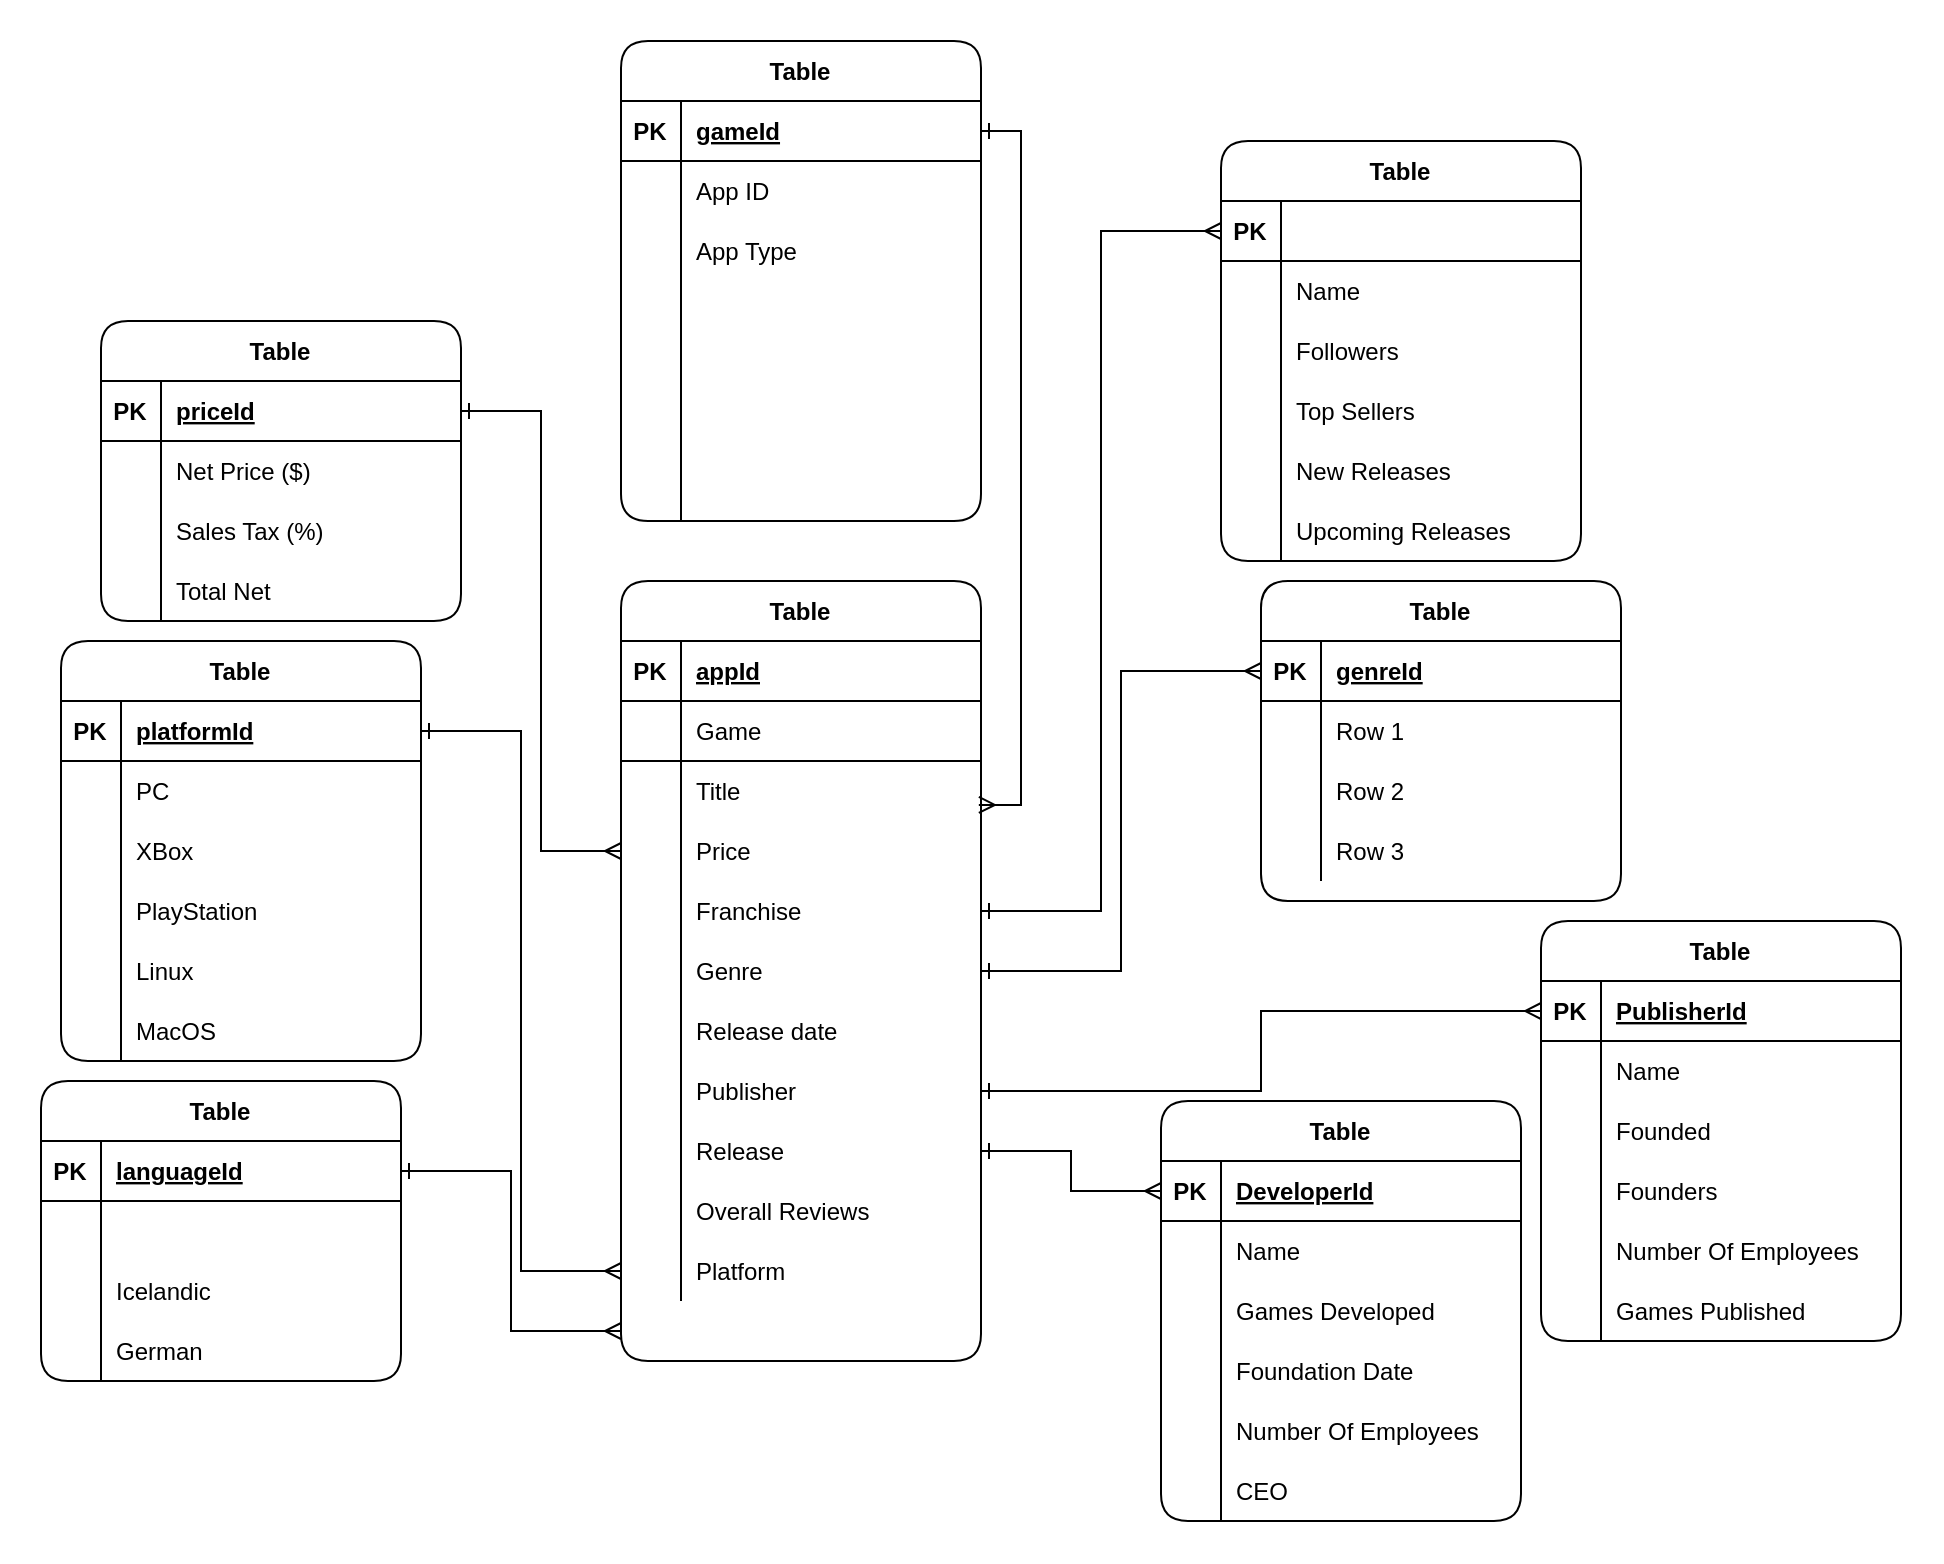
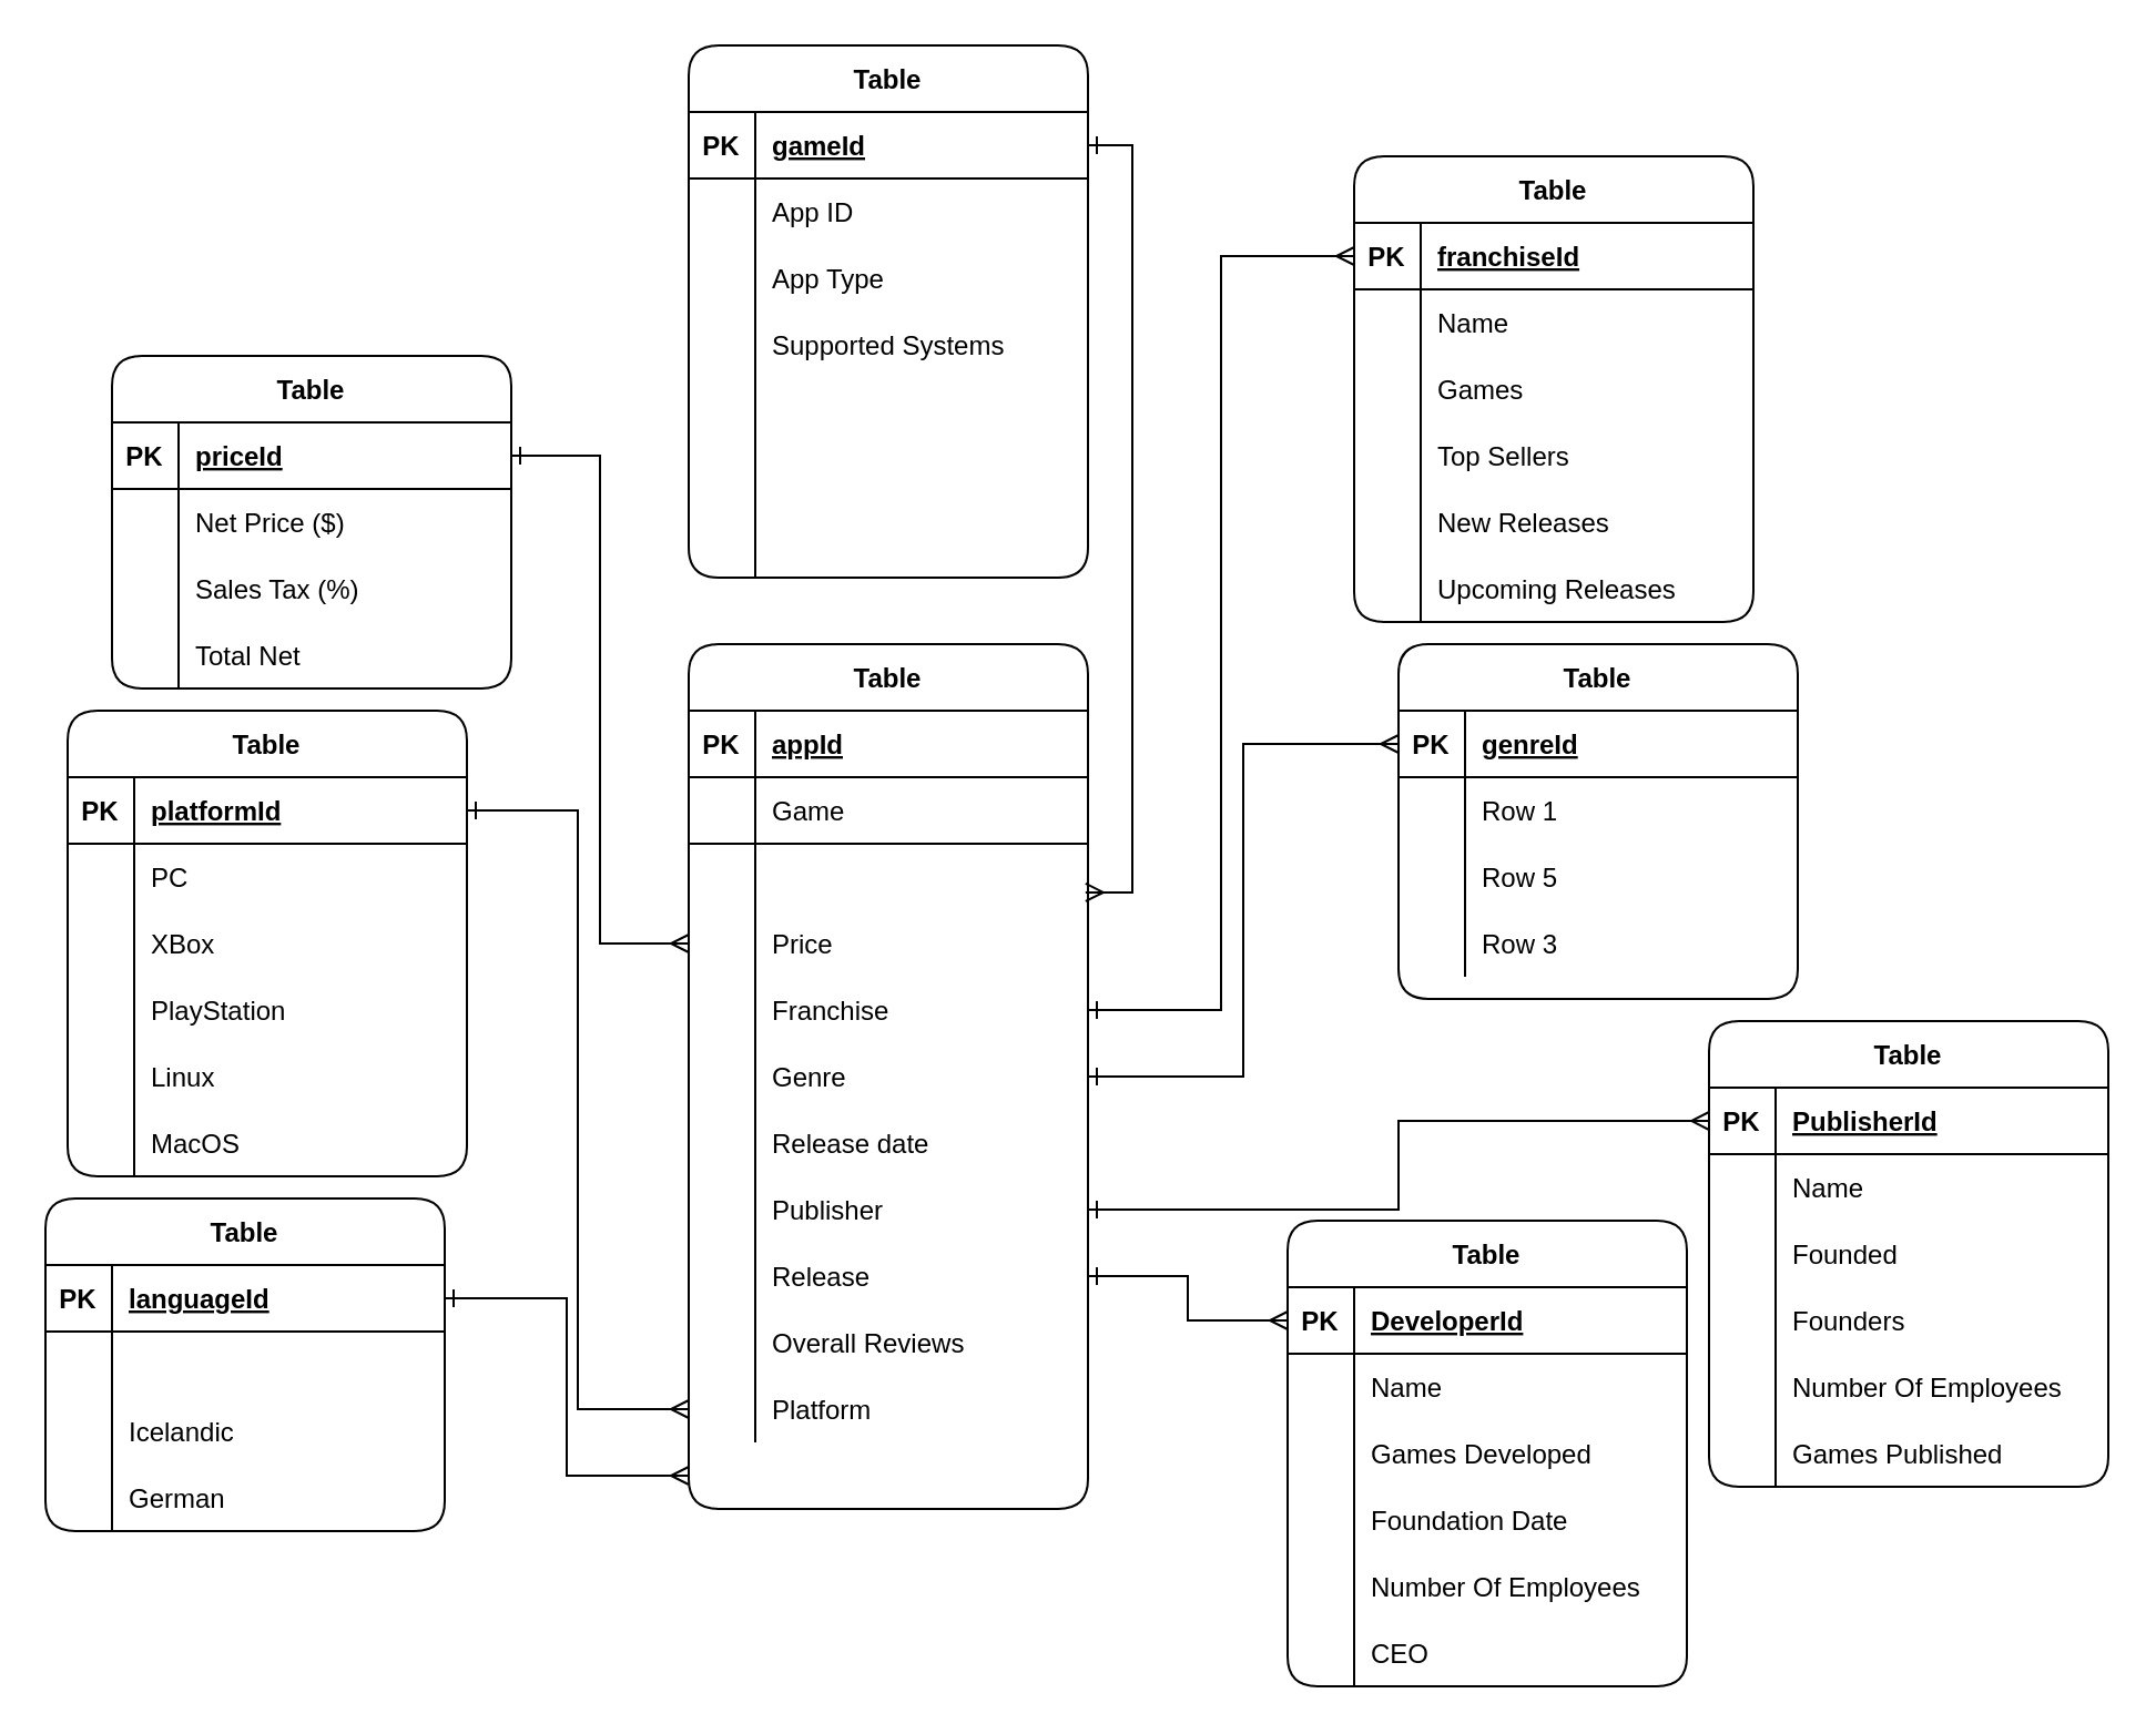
+ <mxCell id="92" value="franchiseId" style="shape=partialRectangle;connectable=0;fillColor=none;top=0;left=0;bottom=0;right=0;align=left;spacingLeft=6;fontStyle=5;overflow=hidden;" parent="90" vertex="1"><mxGeometry x="30" width="150" height="30" as="geometry" /></mxCell>
+ <mxCell id="171" value="Supported Systems" style="shape=partialRectangle;connectable=0;fillColor=none;top=0;left=0;bottom=0;right=0;align=left;spacingLeft=6;overflow=hidden;" parent="169" vertex="1"><mxGeometry x="30" width="150" height="30" as="geometry" /></mxCell>
- <mxCell id="98" value="Followers" style="shape=partialRectangle;connectable=0;fillColor=none;top=0;left=0;bottom=0;right=0;align=left;spacingLeft=6;overflow=hidden;" parent="96" vertex="1"><mxGeometry x="30" width="150" height="30" as="geometry" /></mxCell>
+ <mxCell id="98" value="Games" style="shape=partialRectangle;connectable=0;fillColor=none;top=0;left=0;bottom=0;right=0;align=left;spacingLeft=6;overflow=hidden;" parent="96" vertex="1"><mxGeometry x="30" width="150" height="30" as="geometry" /></mxCell>
- <mxCell id="11" value="Title" style="shape=partialRectangle;connectable=0;fillColor=none;top=0;left=0;bottom=0;right=0;align=left;spacingLeft=6;overflow=hidden;rounded=1;" parent="9" vertex="1"><mxGeometry x="30" width="150" height="30" as="geometry" /></mxCell>
- <mxCell id="85" value="Row 2" style="shape=partialRectangle;connectable=0;fillColor=none;top=0;left=0;bottom=0;right=0;align=left;spacingLeft=6;overflow=hidden;" parent="83" vertex="1"><mxGeometry x="30" width="150" height="30" as="geometry" /></mxCell>
+ <mxCell id="85" value="Row 5" style="shape=partialRectangle;connectable=0;fillColor=none;top=0;left=0;bottom=0;right=0;align=left;spacingLeft=6;overflow=hidden;" parent="83" vertex="1"><mxGeometry x="30" width="150" height="30" as="geometry" /></mxCell>
